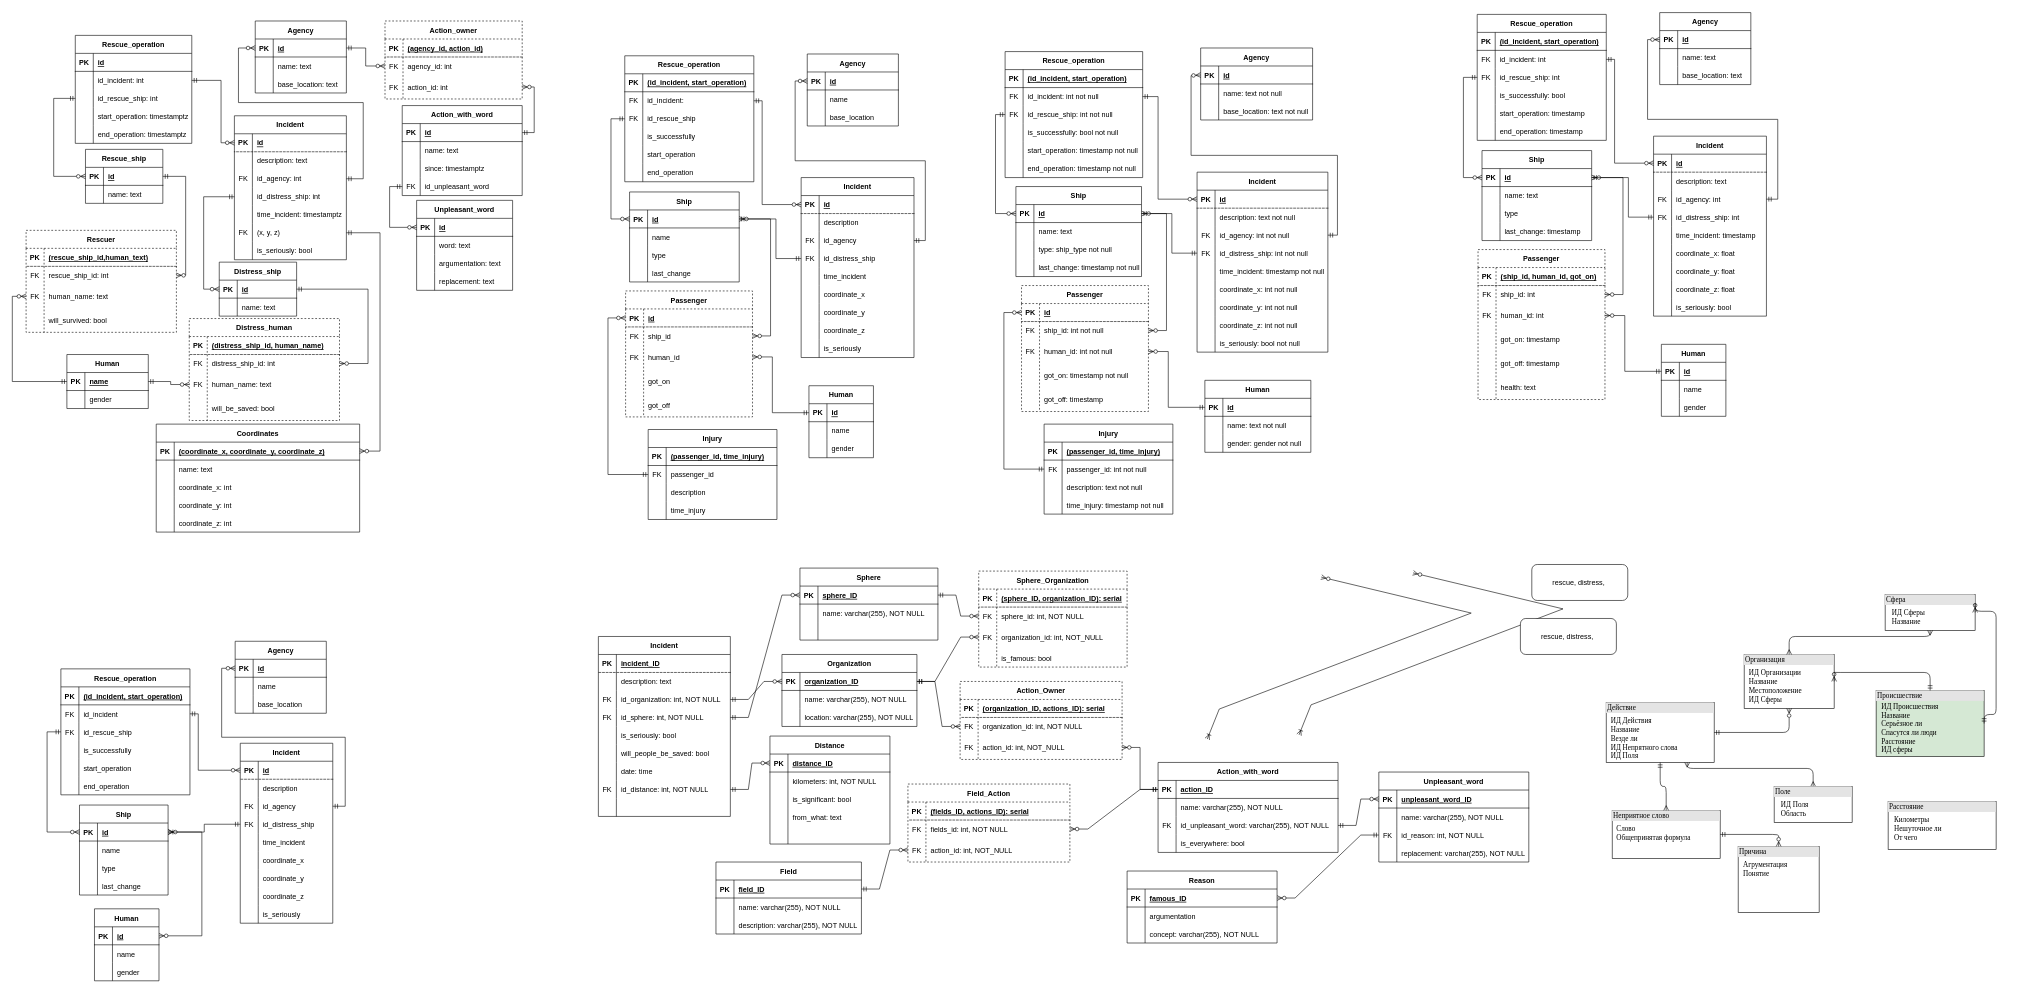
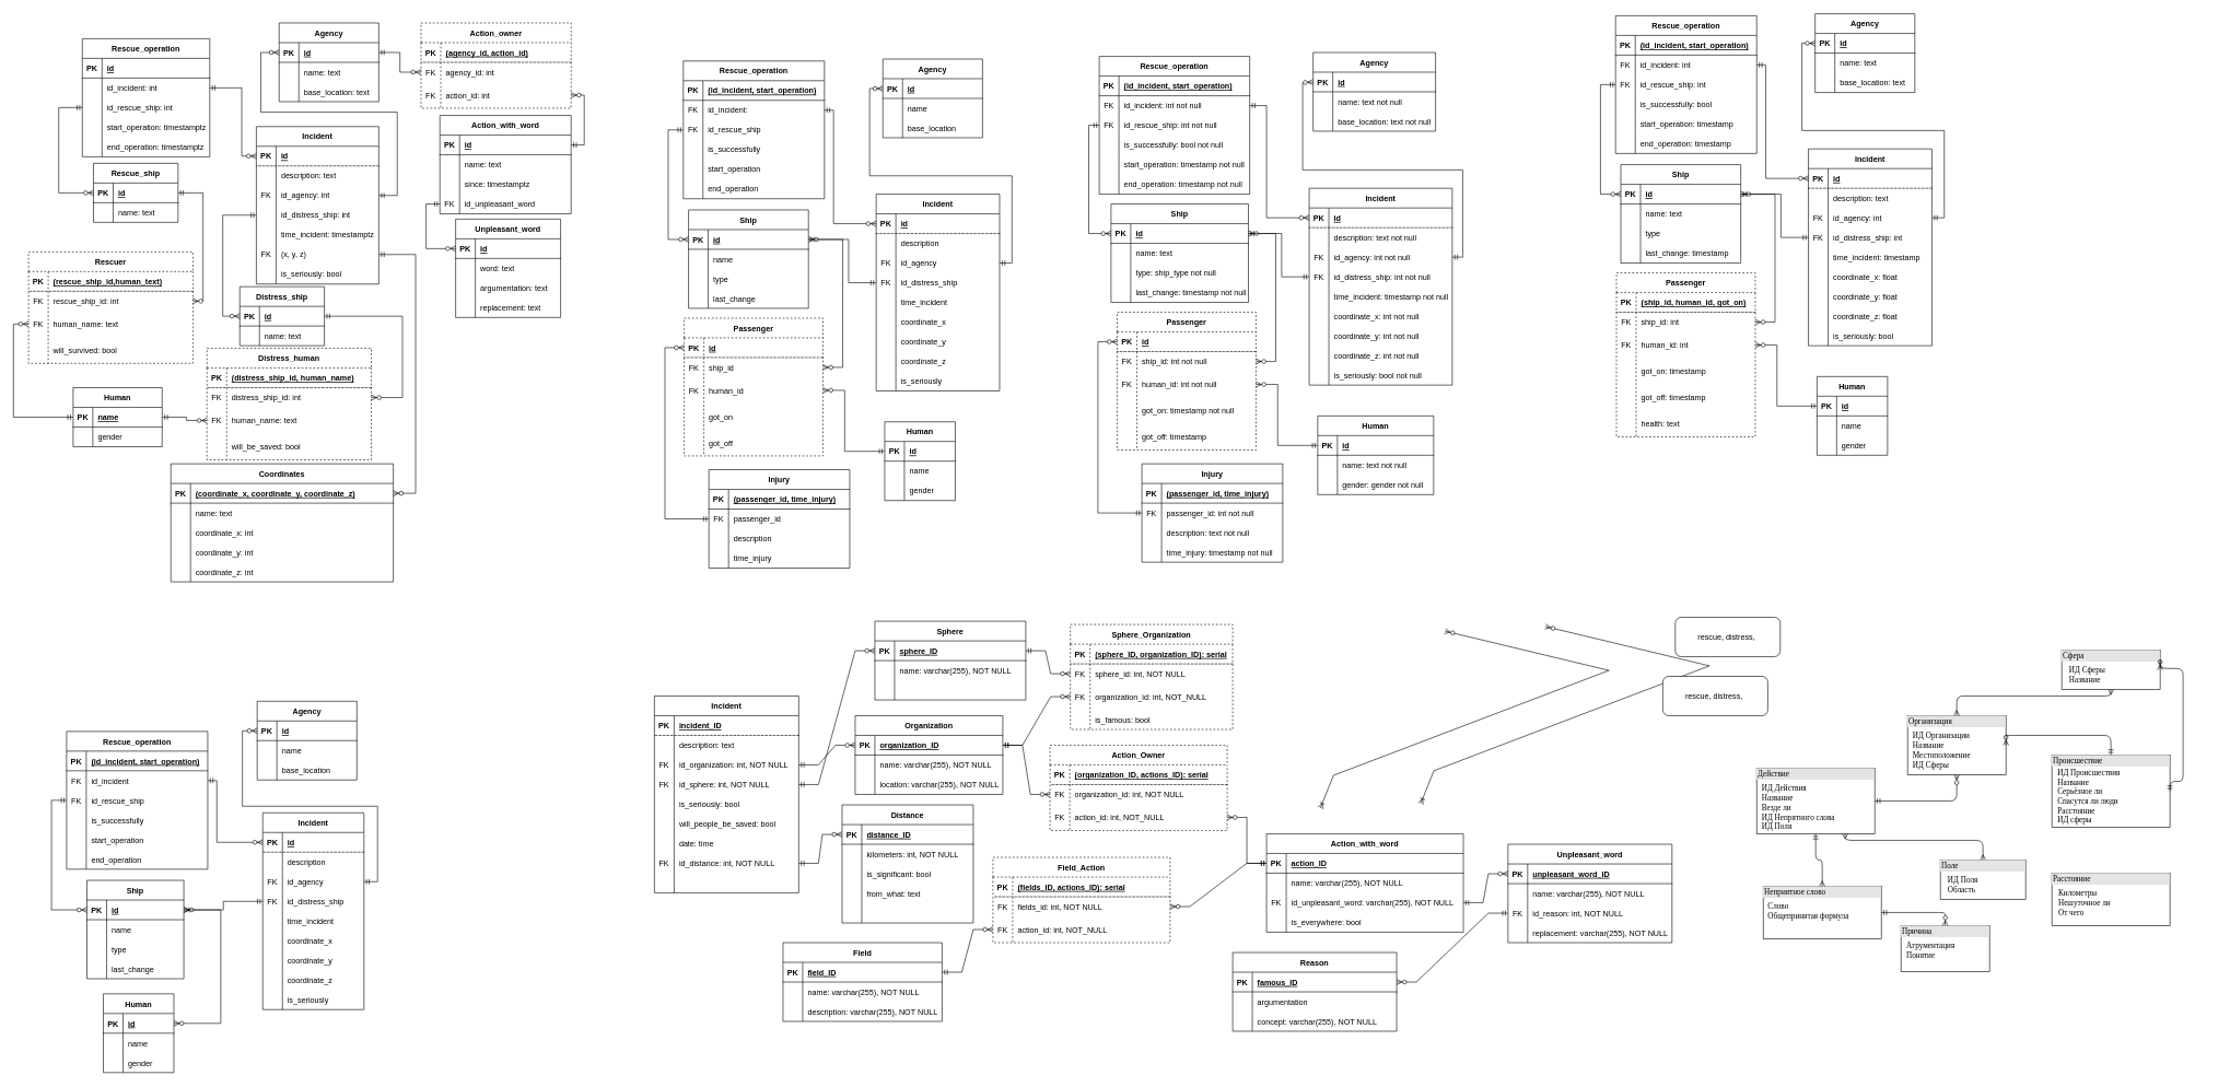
- <mxCell id="4" value="&lt;div style=&quot;box-sizing: border-box ; width: 100% ; background: #e4e4e4 ; padding: 2px&quot;&gt;Происшествие&lt;/div&gt;&lt;table style=&quot;width: 100% ; font-size: 1em&quot; cellpadding=&quot;2&quot; cellspacing=&quot;0&quot;&gt;&lt;tbody&gt;&lt;tr&gt;&lt;td&gt;&lt;br&gt;&lt;/td&gt;&lt;td&gt;ИД Происшествия&lt;br&gt;Название&lt;br&gt;Серьёзное ли&lt;br&gt;Спасутся ли люди&lt;br&gt;Расстояние&lt;br&gt;ИД сферы&lt;/td&gt;&lt;/tr&gt;&lt;tr&gt;&lt;td&gt;&lt;/td&gt;&lt;td&gt;&lt;br&gt;&lt;/td&gt;&lt;/tr&gt;&lt;tr&gt;&lt;td&gt;&lt;br&gt;&lt;/td&gt;&lt;td&gt;&lt;br&gt;&lt;br&gt;&lt;/td&gt;&lt;/tr&gt;&lt;/tbody&gt;&lt;/table&gt;" style="verticalAlign=top;align=left;overflow=fill;html=1;rounded=0;shadow=0;comic=0;labelBackgroundColor=none;strokeWidth=1;fontFamily=Verdana;fontSize=12;fillColor=#d5e8d4;" parent="1" vertex="1"><mxGeometry x="3127" y="1150" width="180" height="110" as="geometry" /></mxCell>
+ <mxCell id="4" value="&lt;div style=&quot;box-sizing: border-box ; width: 100% ; background: #e4e4e4 ; padding: 2px&quot;&gt;Происшествие&lt;/div&gt;&lt;table style=&quot;width: 100% ; font-size: 1em&quot; cellpadding=&quot;2&quot; cellspacing=&quot;0&quot;&gt;&lt;tbody&gt;&lt;tr&gt;&lt;td&gt;&lt;br&gt;&lt;/td&gt;&lt;td&gt;ИД Происшествия&lt;br&gt;Название&lt;br&gt;Серьёзное ли&lt;br&gt;Спасутся ли люди&lt;br&gt;Расстояние&lt;br&gt;ИД сферы&lt;/td&gt;&lt;/tr&gt;&lt;tr&gt;&lt;td&gt;&lt;/td&gt;&lt;td&gt;&lt;br&gt;&lt;/td&gt;&lt;/tr&gt;&lt;tr&gt;&lt;td&gt;&lt;br&gt;&lt;/td&gt;&lt;td&gt;&lt;br&gt;&lt;br&gt;&lt;/td&gt;&lt;/tr&gt;&lt;/tbody&gt;&lt;/table&gt;" style="verticalAlign=top;align=left;overflow=fill;html=1;rounded=0;shadow=0;comic=0;labelBackgroundColor=none;strokeWidth=1;fontFamily=Verdana;fontSize=12" parent="1" vertex="1"><mxGeometry x="3127" y="1150" width="180" height="110" as="geometry" /></mxCell>
- <mxCell id="3" value="&lt;div style=&quot;box-sizing: border-box ; width: 100% ; background: #e4e4e4 ; padding: 2px&quot;&gt;Расстояние&lt;/div&gt;&lt;table style=&quot;width: 100% ; font-size: 1em&quot; cellpadding=&quot;2&quot; cellspacing=&quot;0&quot;&gt;&lt;tbody&gt;&lt;tr&gt;&lt;td&gt;&lt;/td&gt;&lt;td&gt;&lt;/td&gt;&lt;/tr&gt;&lt;tr&gt;&lt;td&gt;&lt;/td&gt;&lt;td&gt;Километры&lt;br&gt;Нешуточное ли&lt;br&gt;От чего&lt;/td&gt;&lt;/tr&gt;&lt;tr&gt;&lt;td&gt;&lt;br&gt;&lt;/td&gt;&lt;td&gt;&lt;br&gt;&lt;/td&gt;&lt;/tr&gt;&lt;/tbody&gt;&lt;/table&gt;" style="verticalAlign=top;align=left;overflow=fill;html=1;rounded=0;shadow=0;comic=0;labelBackgroundColor=none;strokeWidth=1;fontFamily=Verdana;fontSize=12" parent="1" vertex="1"><mxGeometry x="3147" y="1335" width="180" height="80" as="geometry" /></mxCell>
+ <mxCell id="3" value="&lt;div style=&quot;box-sizing: border-box ; width: 100% ; background: #e4e4e4 ; padding: 2px&quot;&gt;Расстояние&lt;/div&gt;&lt;table style=&quot;width: 100% ; font-size: 1em&quot; cellpadding=&quot;2&quot; cellspacing=&quot;0&quot;&gt;&lt;tbody&gt;&lt;tr&gt;&lt;td&gt;&lt;/td&gt;&lt;td&gt;&lt;/td&gt;&lt;/tr&gt;&lt;tr&gt;&lt;td&gt;&lt;/td&gt;&lt;td&gt;Километры&lt;br&gt;Нешуточное ли&lt;br&gt;От чего&lt;/td&gt;&lt;/tr&gt;&lt;tr&gt;&lt;td&gt;&lt;br&gt;&lt;/td&gt;&lt;td&gt;&lt;br&gt;&lt;/td&gt;&lt;/tr&gt;&lt;/tbody&gt;&lt;/table&gt;" style="verticalAlign=top;align=left;overflow=fill;html=1;rounded=0;shadow=0;comic=0;labelBackgroundColor=none;strokeWidth=1;fontFamily=Verdana;fontSize=12" parent="1" vertex="1"><mxGeometry x="3127" y="1330" width="180" height="80" as="geometry" /></mxCell>
- <mxCell id="8" value="&lt;div style=&quot;box-sizing:border-box;width:100%;background:#e4e4e4;padding:2px;&quot;&gt;Причина&lt;/div&gt;&lt;table style=&quot;width:100%;font-size:1em;&quot; cellpadding=&quot;2&quot; cellspacing=&quot;0&quot;&gt;&lt;tbody&gt;&lt;tr&gt;&lt;td&gt;&lt;/td&gt;&lt;td&gt;&lt;/td&gt;&lt;/tr&gt;&lt;tr&gt;&lt;td&gt;&lt;br&gt;&lt;/td&gt;&lt;td&gt;Агрументация&lt;br&gt;Понятие&lt;/td&gt;&lt;/tr&gt;&lt;/tbody&gt;&lt;/table&gt;" style="verticalAlign=top;align=left;overflow=fill;html=1;rounded=0;shadow=0;comic=0;labelBackgroundColor=none;strokeWidth=1;fontFamily=Verdana;fontSize=12" parent="1" vertex="1"><mxGeometry x="2897" y="1410" width="135" height="110" as="geometry" /></mxCell>
+ <mxCell id="8" value="&lt;div style=&quot;box-sizing:border-box;width:100%;background:#e4e4e4;padding:2px;&quot;&gt;Причина&lt;/div&gt;&lt;table style=&quot;width:100%;font-size:1em;&quot; cellpadding=&quot;2&quot; cellspacing=&quot;0&quot;&gt;&lt;tbody&gt;&lt;tr&gt;&lt;td&gt;&lt;/td&gt;&lt;td&gt;&lt;/td&gt;&lt;/tr&gt;&lt;tr&gt;&lt;td&gt;&lt;br&gt;&lt;/td&gt;&lt;td&gt;Агрументация&lt;br&gt;Понятие&lt;/td&gt;&lt;/tr&gt;&lt;/tbody&gt;&lt;/table&gt;" style="verticalAlign=top;align=left;overflow=fill;html=1;rounded=0;shadow=0;comic=0;labelBackgroundColor=none;strokeWidth=1;fontFamily=Verdana;fontSize=12" parent="1" vertex="1"><mxGeometry x="2897" y="1410" width="135" height="70" as="geometry" /></mxCell>
